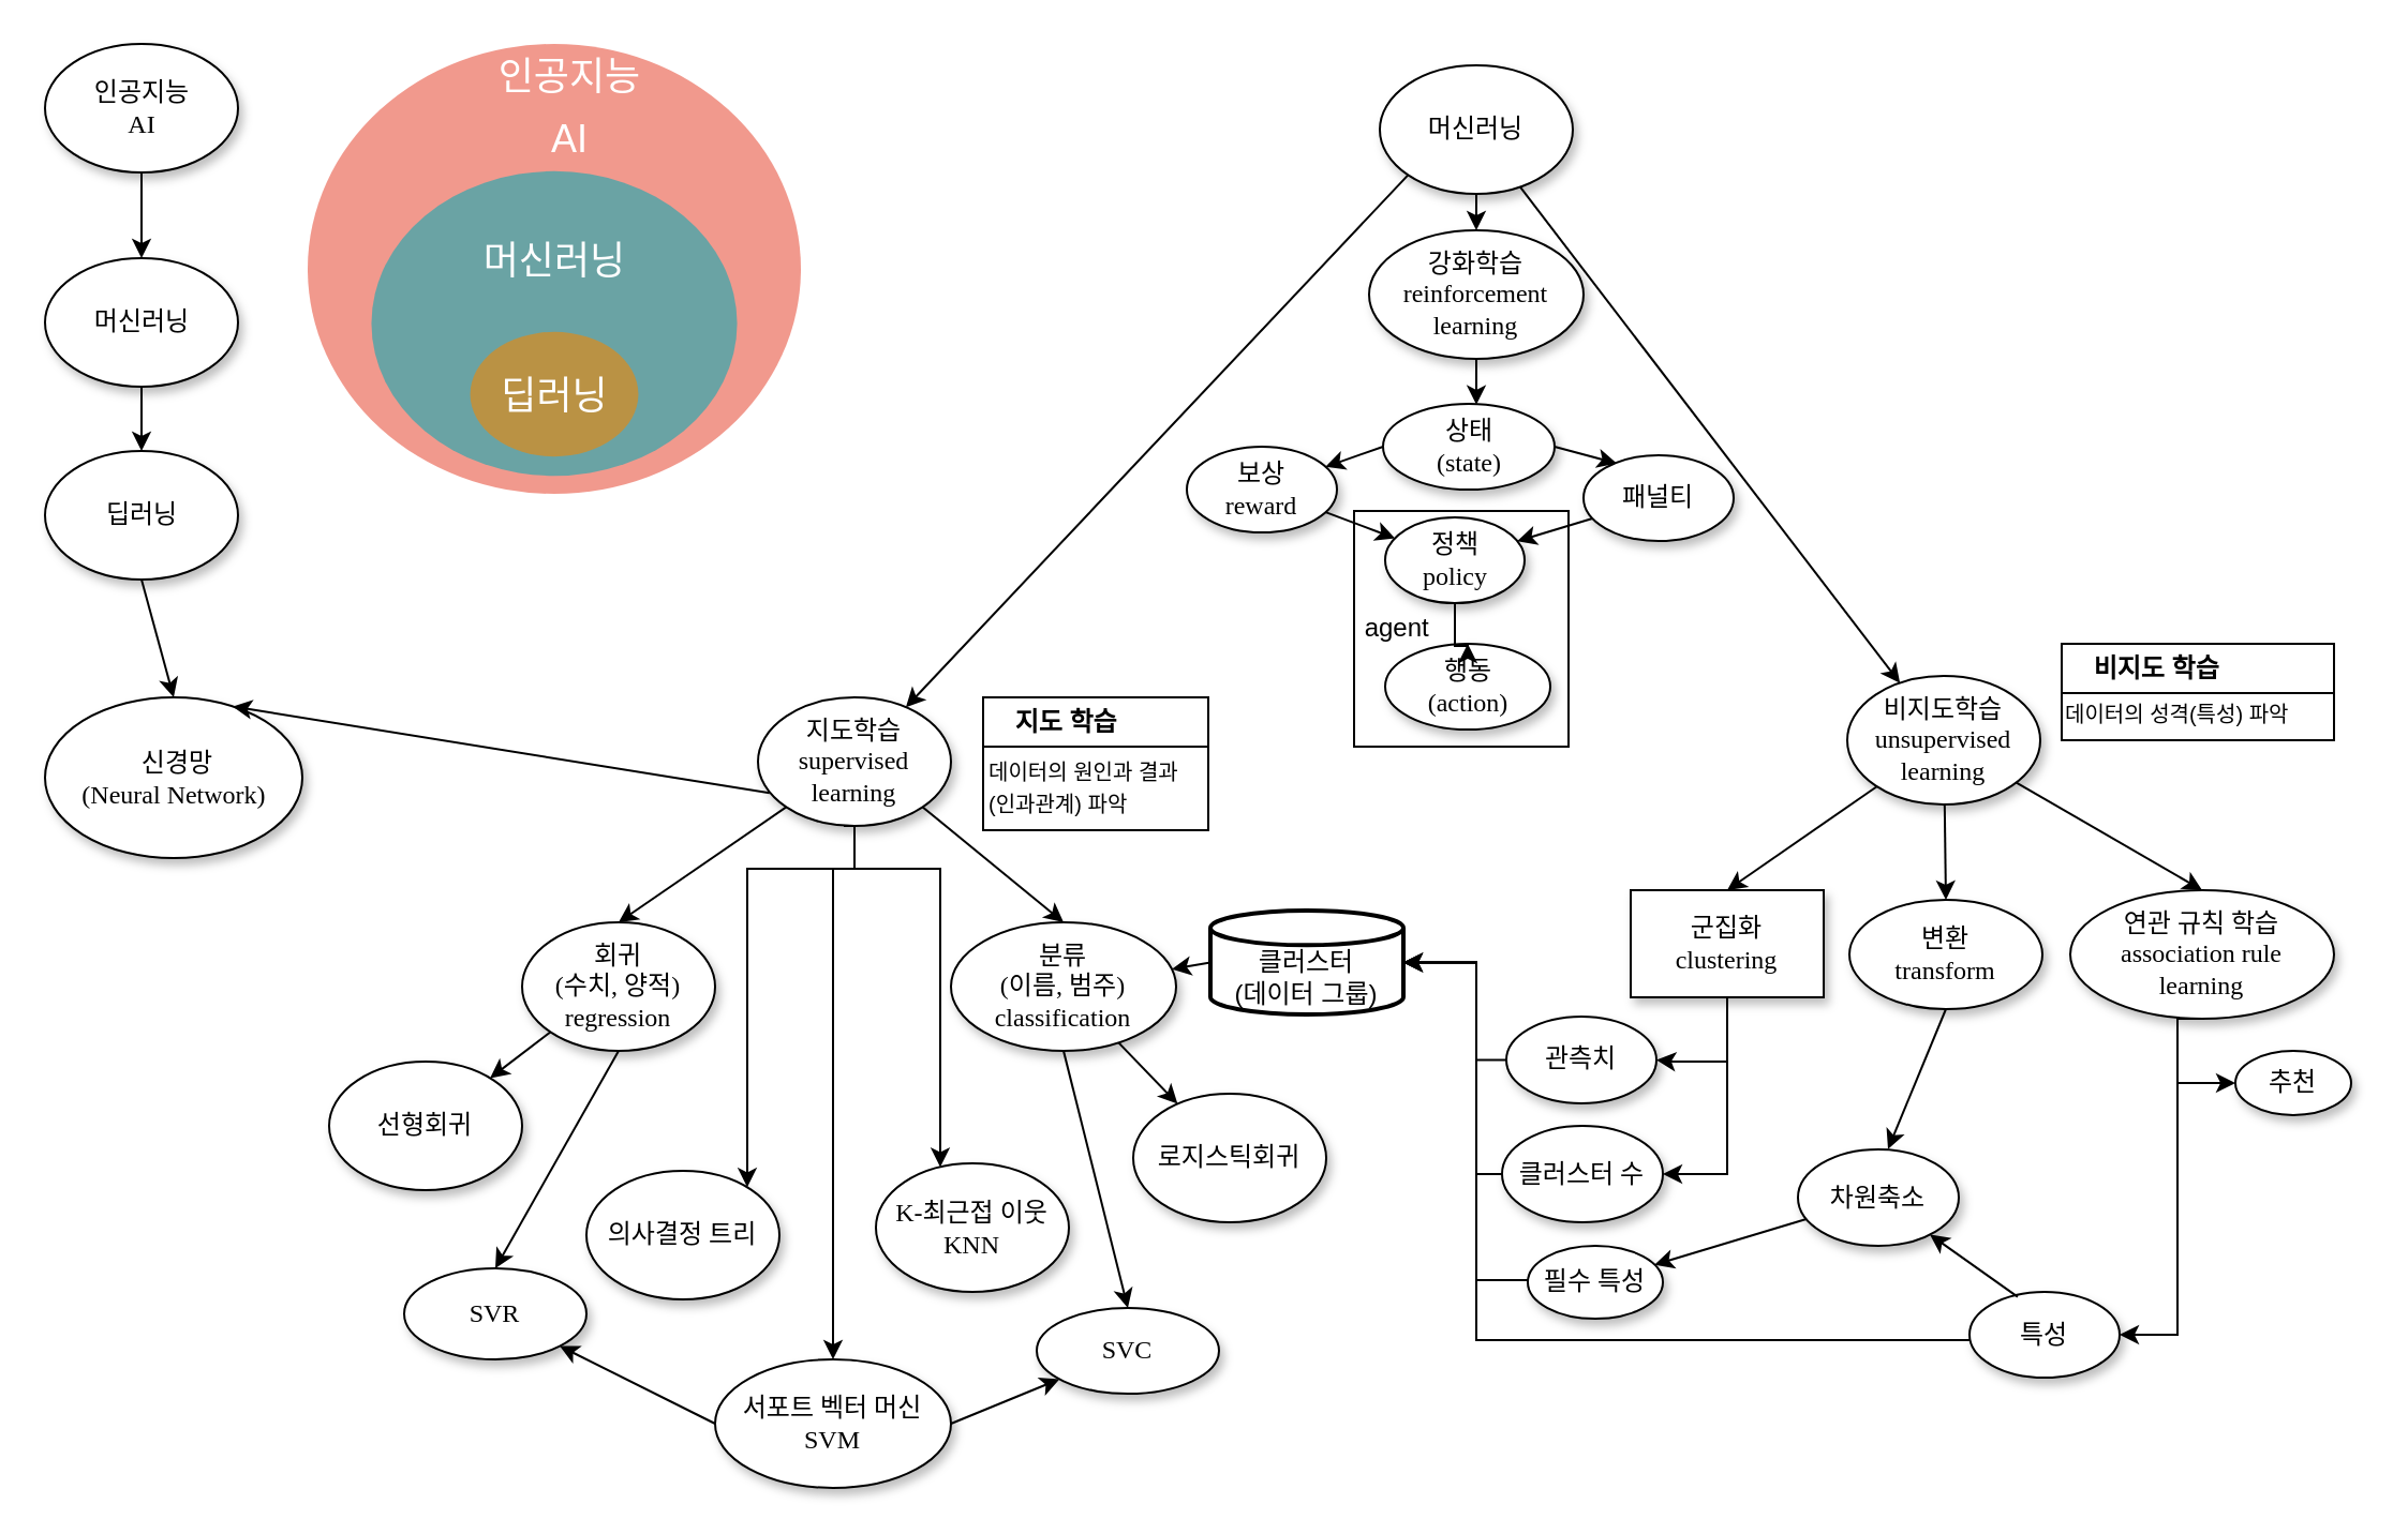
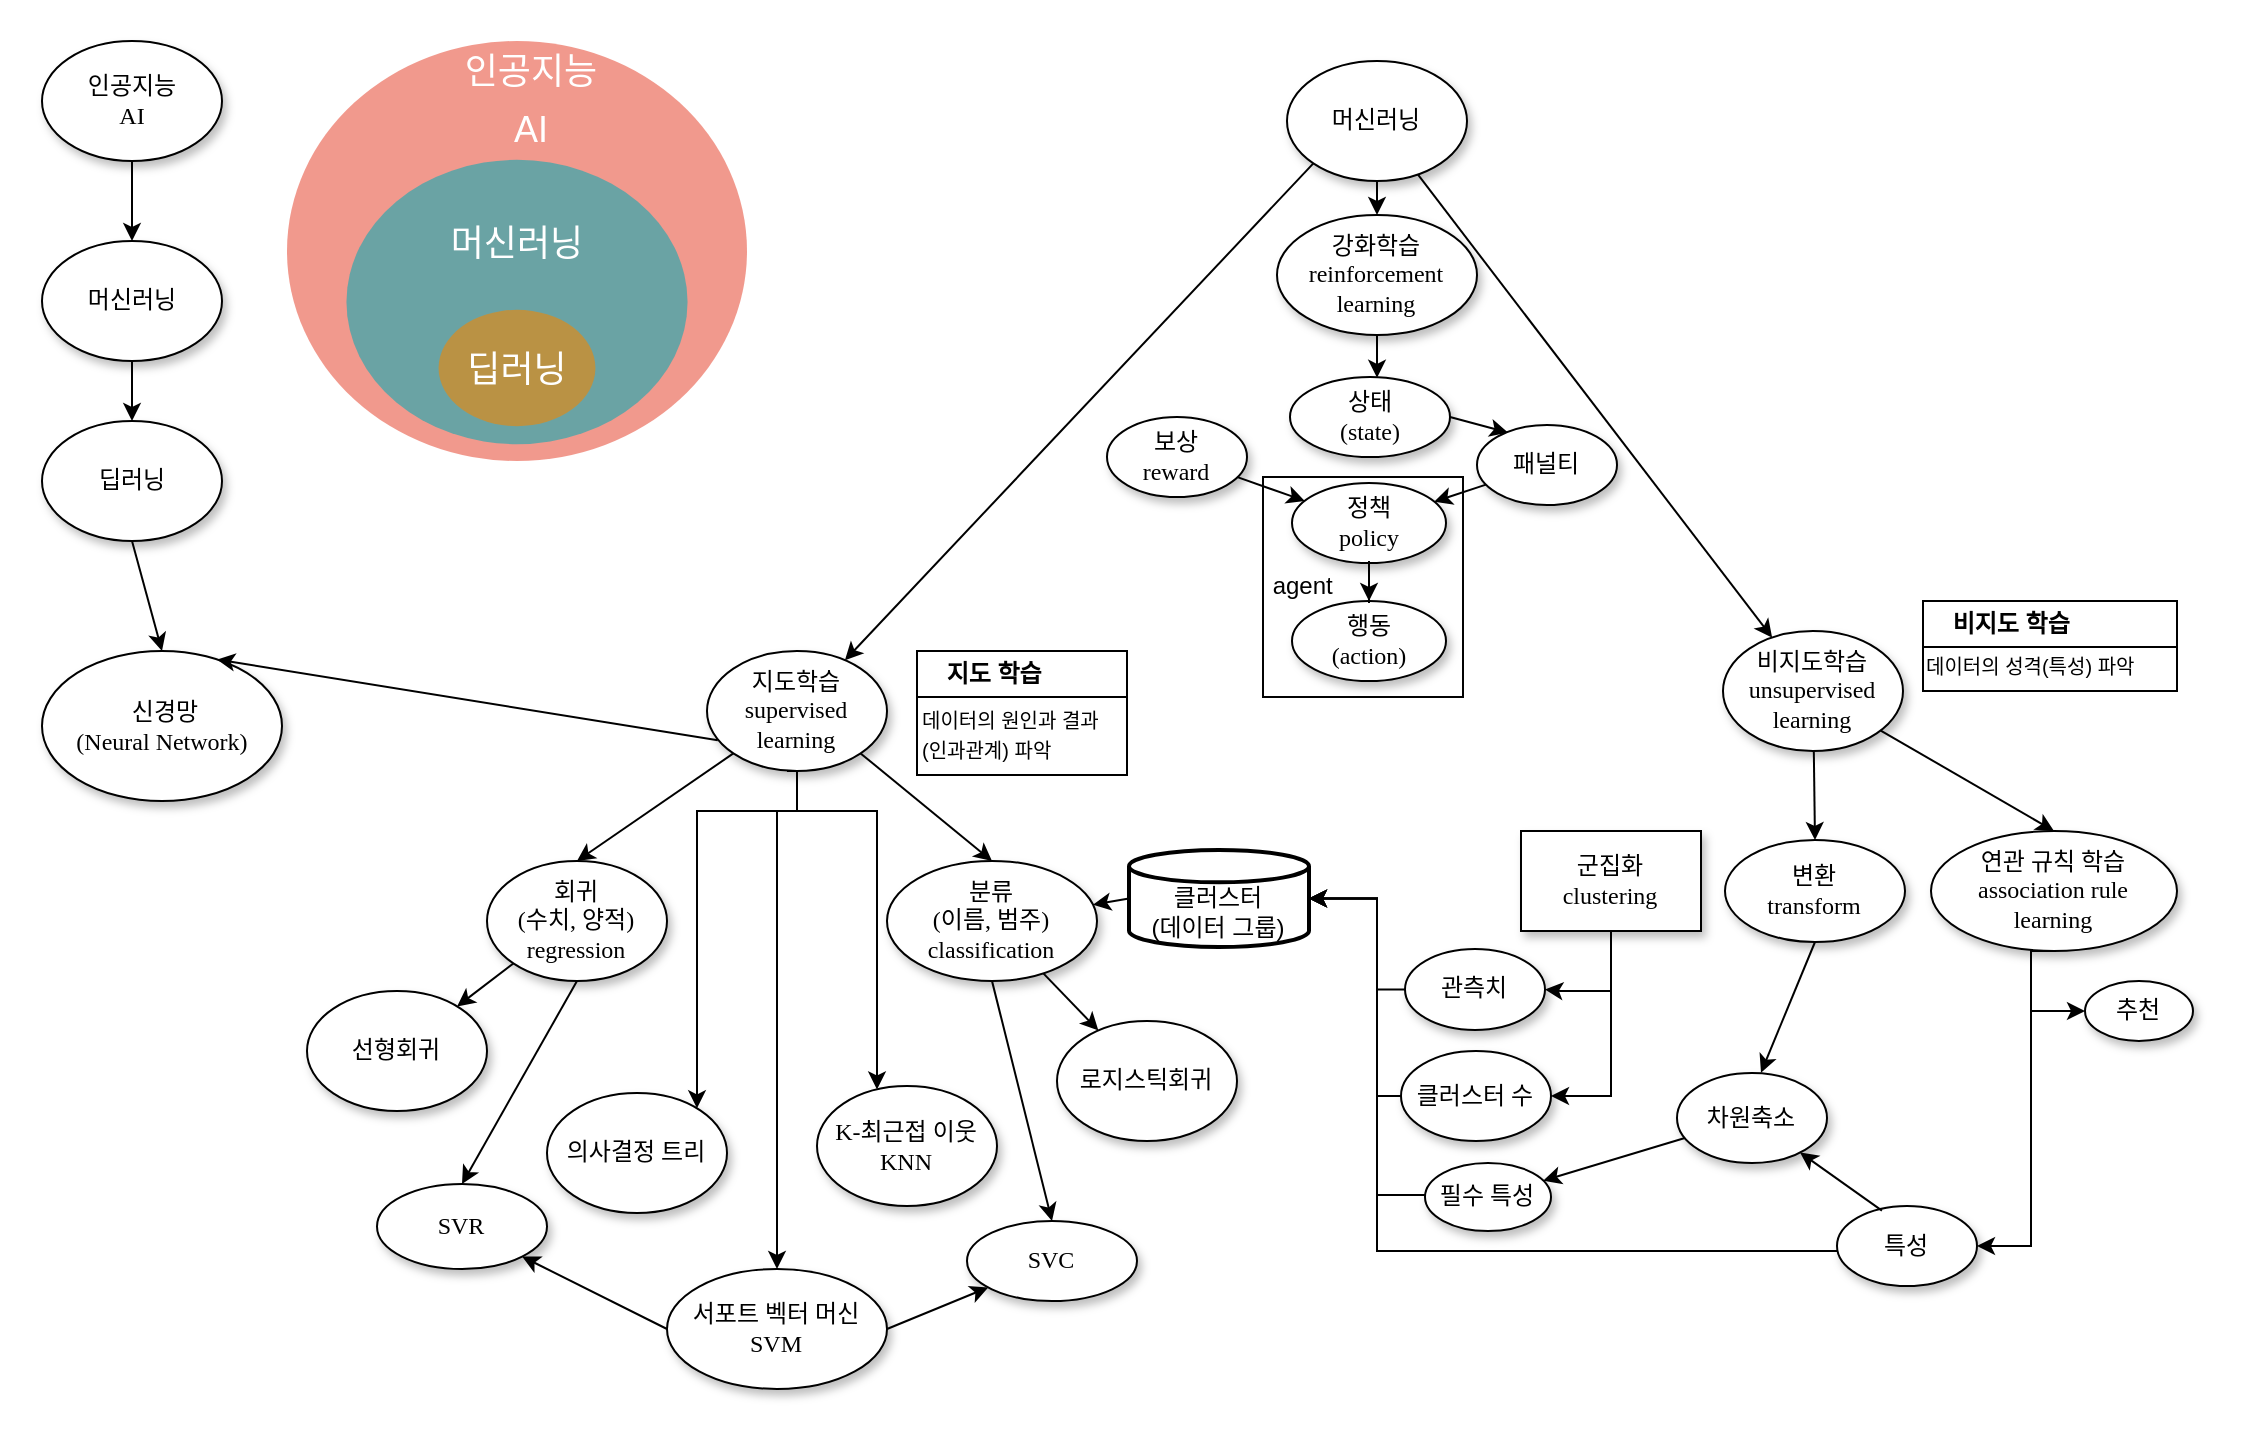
- <mxCell id="59" value="" style="edgeStyle=none;orthogonalLoop=1;jettySize=auto;html=1;rounded=0;exitX=0;exitY=0.5;exitDx=0;exitDy=0;" edge="1" parent="1" source="23" target="57"><mxGeometry width="100" relative="1" as="geometry"><mxPoint x="578" y="88" as="sourcePoint" /><mxPoint x="633" y="233" as="targetPoint" /><Array as="points" /></mxGeometry></mxCell>
- <mxCell id="86" value="정책&lt;br&gt;policy" style="ellipse;whiteSpace=wrap;html=1;rounded=0;shadow=1;comic=0;labelBackgroundColor=none;strokeWidth=1;fontFamily=Verdana;fontSize=12;align=center;" vertex="1" parent="84"><mxGeometry x="24.5" y="3" width="65" height="40" as="geometry" /></mxCell>
+ <mxCell id="86" value="정책&lt;br&gt;policy" style="ellipse;whiteSpace=wrap;html=1;rounded=0;shadow=1;comic=0;labelBackgroundColor=none;strokeWidth=1;fontFamily=Verdana;fontSize=12;align=center;" vertex="1" parent="84"><mxGeometry x="24.5" y="3" width="77" height="40" as="geometry" /></mxCell>
- <mxCell id="50" value="" style="edgeStyle=none;orthogonalLoop=1;jettySize=auto;html=1;rounded=0;entryX=0.5;entryY=0;entryDx=0;entryDy=0;" edge="1" parent="1" target="48" source="24"><mxGeometry width="100" relative="1" as="geometry"><mxPoint x="891" y="376" as="sourcePoint" /><mxPoint x="1078" y="385" as="targetPoint" /><Array as="points" /></mxGeometry></mxCell>
